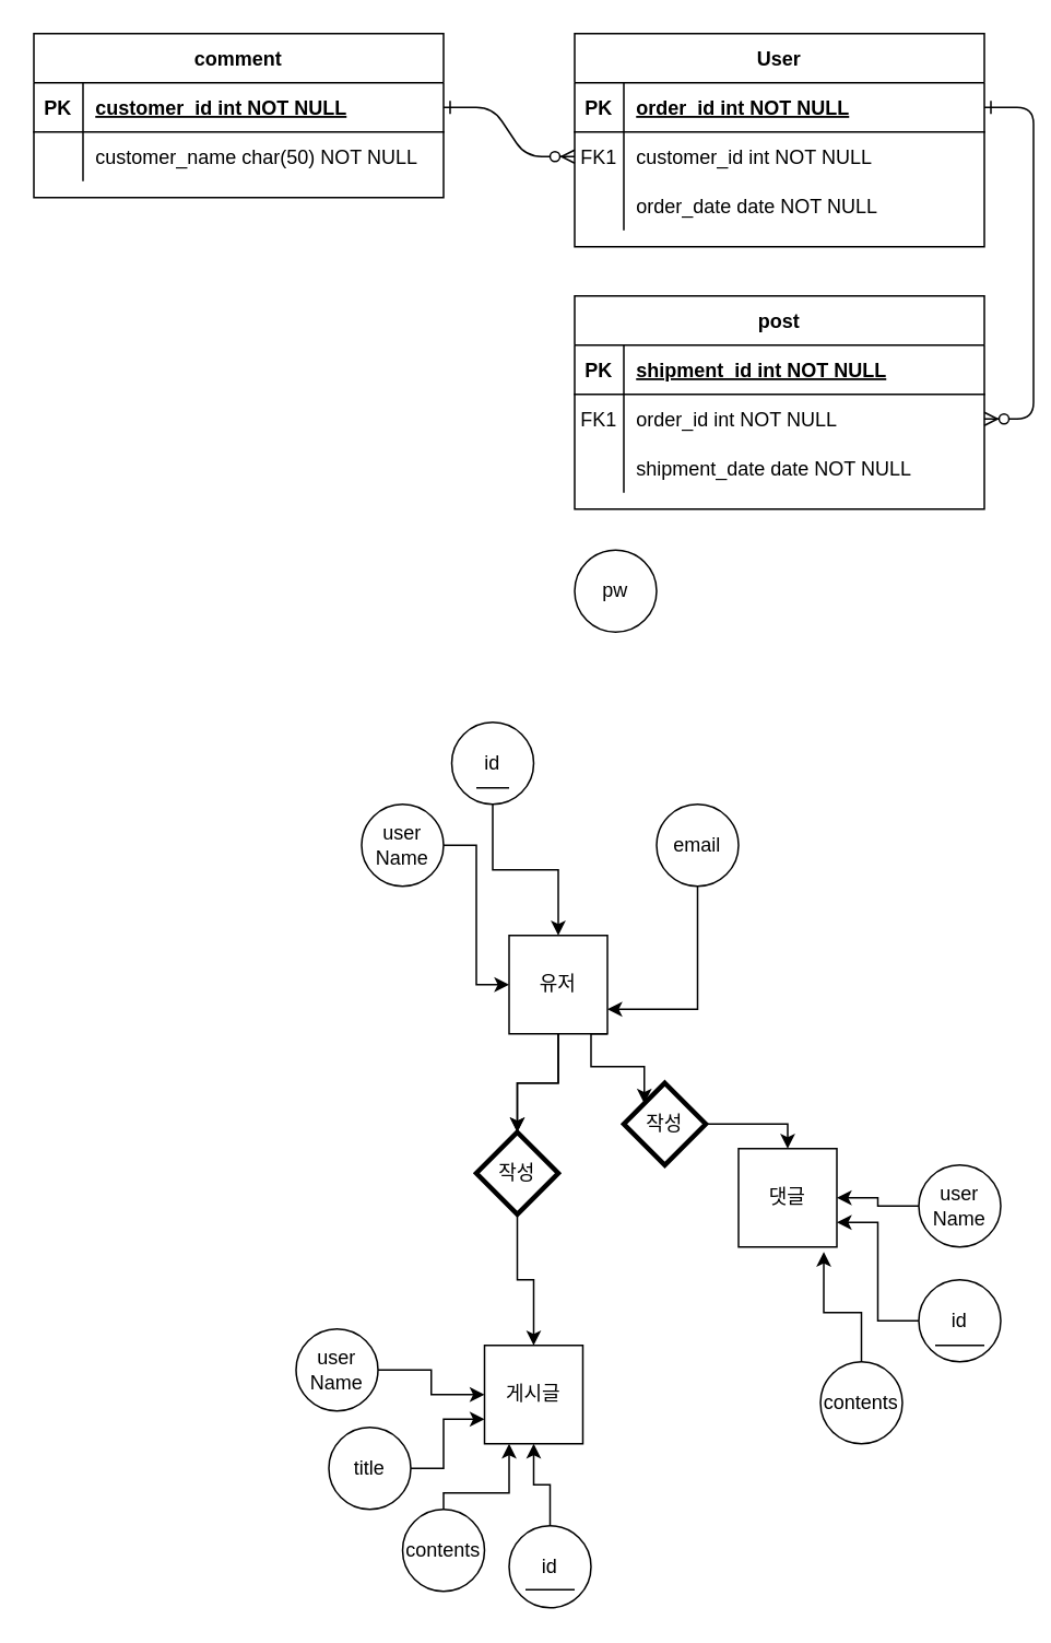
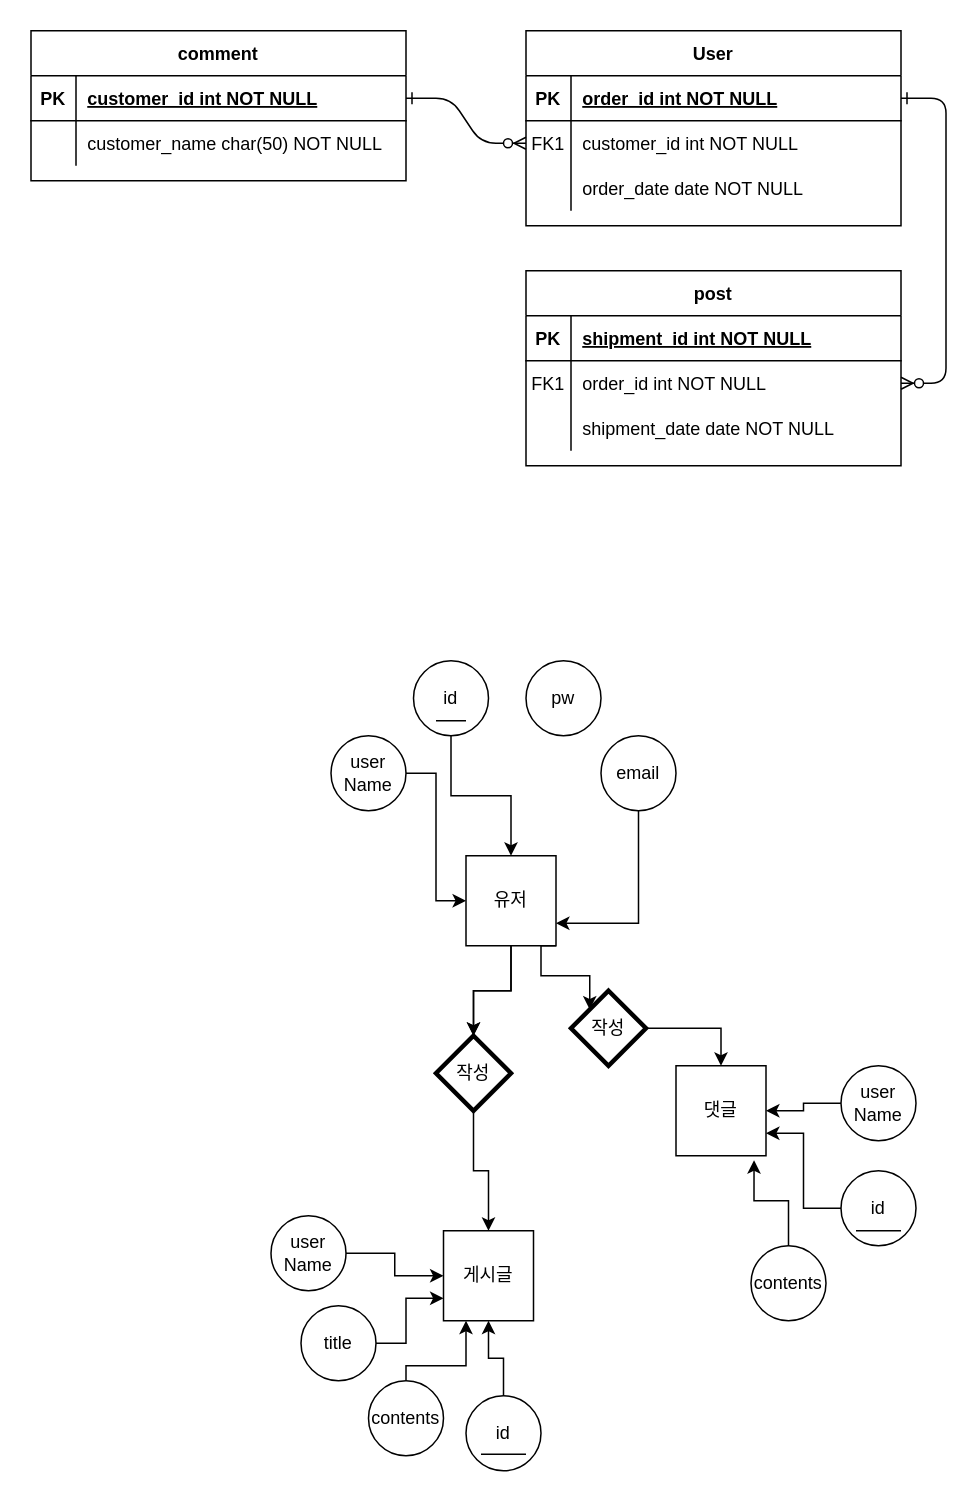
- <mxCell id="38" value="pw" style="ellipse;whiteSpace=wrap;html=1;aspect=fixed;" parent="1" vertex="1"><mxGeometry x="350" y="335" width="50" height="50" as="geometry" /></mxCell>
+ <mxCell id="38" value="pw" style="ellipse;whiteSpace=wrap;html=1;aspect=fixed;" parent="1" vertex="1"><mxGeometry x="350" y="440" width="50" height="50" as="geometry" /></mxCell>
- <mxCell id="41" value="댓글" style="whiteSpace=wrap;html=1;aspect=fixed;" parent="1" vertex="1"><mxGeometry x="450" y="700" width="60" height="60" as="geometry" /></mxCell>
+ <mxCell id="41" value="댓글" style="whiteSpace=wrap;html=1;aspect=fixed;" parent="1" vertex="1"><mxGeometry x="450" y="710" width="60" height="60" as="geometry" /></mxCell>
